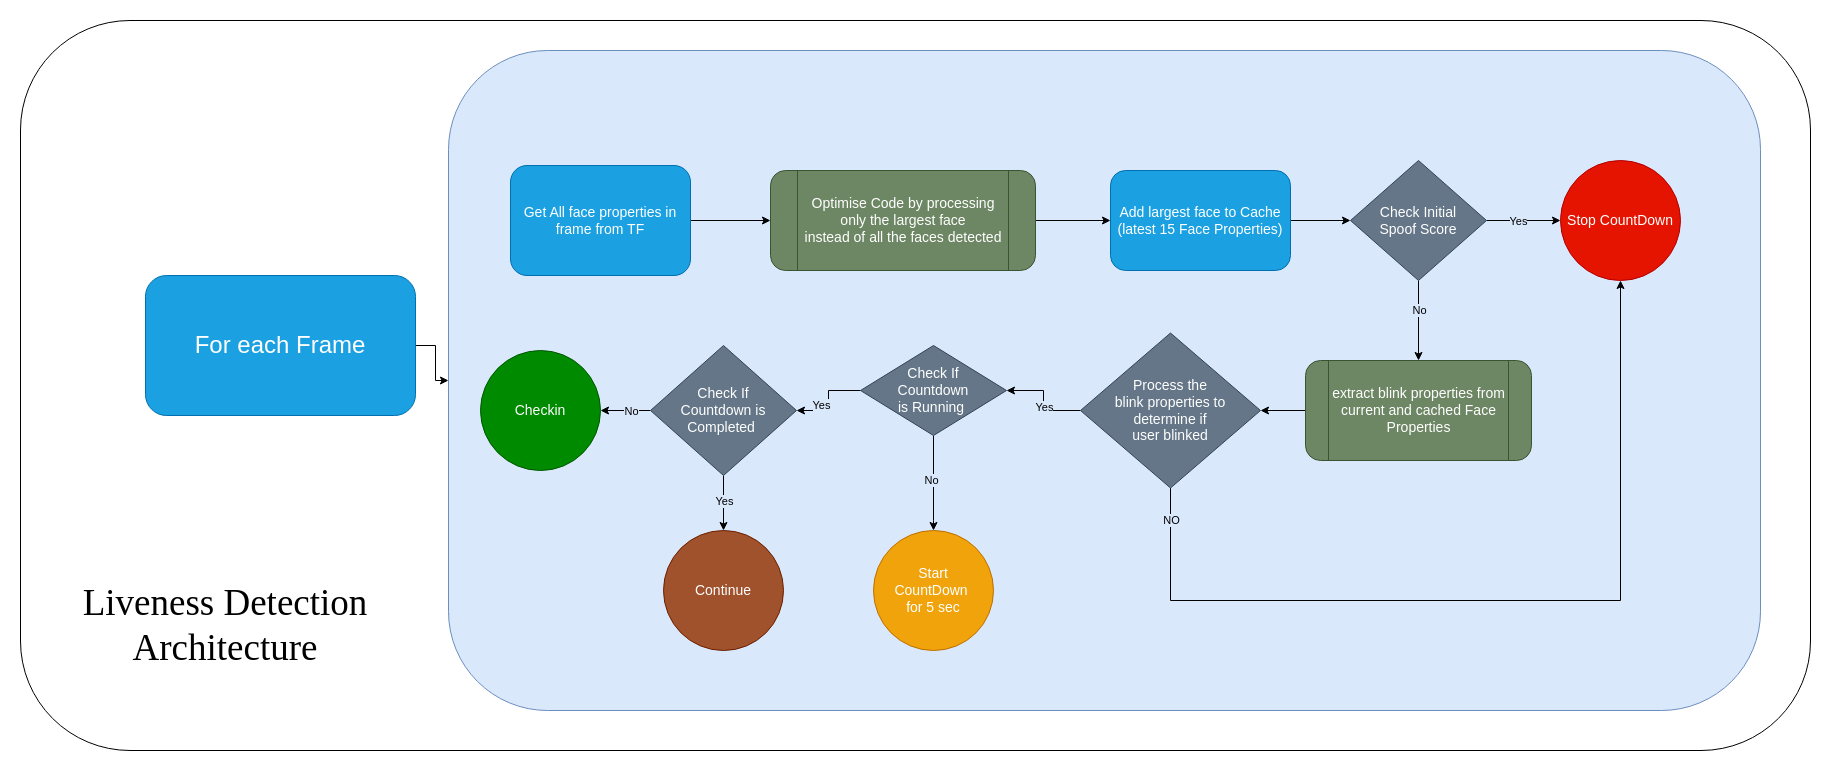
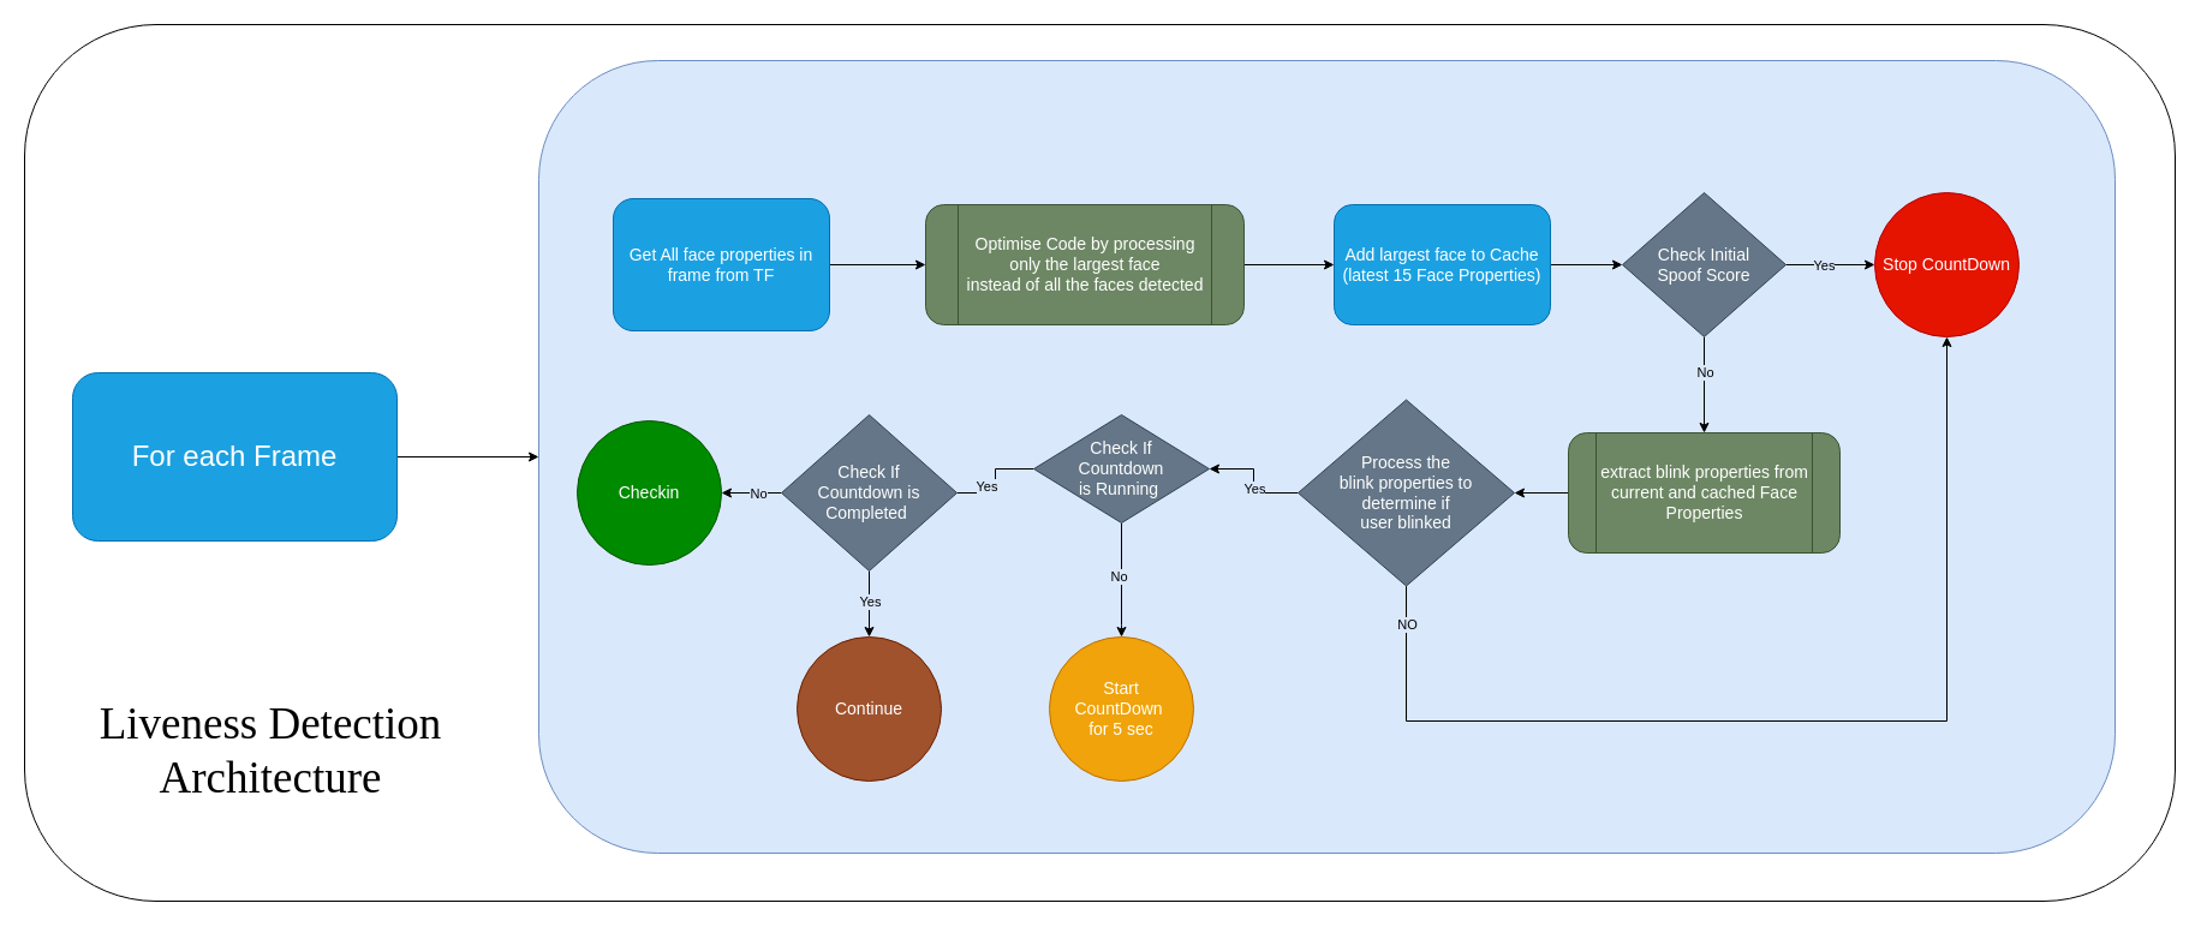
- <mxCell id="5" value="For each Frame" style="rounded=1;whiteSpace=wrap;html=1;fillColor=#1ba1e2;fontColor=#ffffff;strokeColor=#006EAF;fontSize=24;" parent="1" vertex="1"><mxGeometry x="145" y="275" width="270" height="140" as="geometry" /></mxCell>
+ <mxCell id="5" value="For each Frame" style="rounded=1;whiteSpace=wrap;html=1;fillColor=#1ba1e2;fontColor=#ffffff;strokeColor=#006EAF;fontSize=24;" parent="1" vertex="1"><mxGeometry x="60" y="310" width="270" height="140" as="geometry" /></mxCell>
- <mxCell id="24" value="" style="edgeStyle=orthogonalEdgeStyle;rounded=0;orthogonalLoop=1;jettySize=auto;html=1;" parent="1" source="28" target="33" edge="1"><mxGeometry relative="1" as="geometry" /></mxCell>
+ <mxCell id="24" value="" style="edgeStyle=orthogonalEdgeStyle;rounded=0;orthogonalLoop=1;jettySize=auto;html=1;endArrow=none;" parent="1" source="28" target="33" edge="1"><mxGeometry relative="1" as="geometry" /></mxCell>
